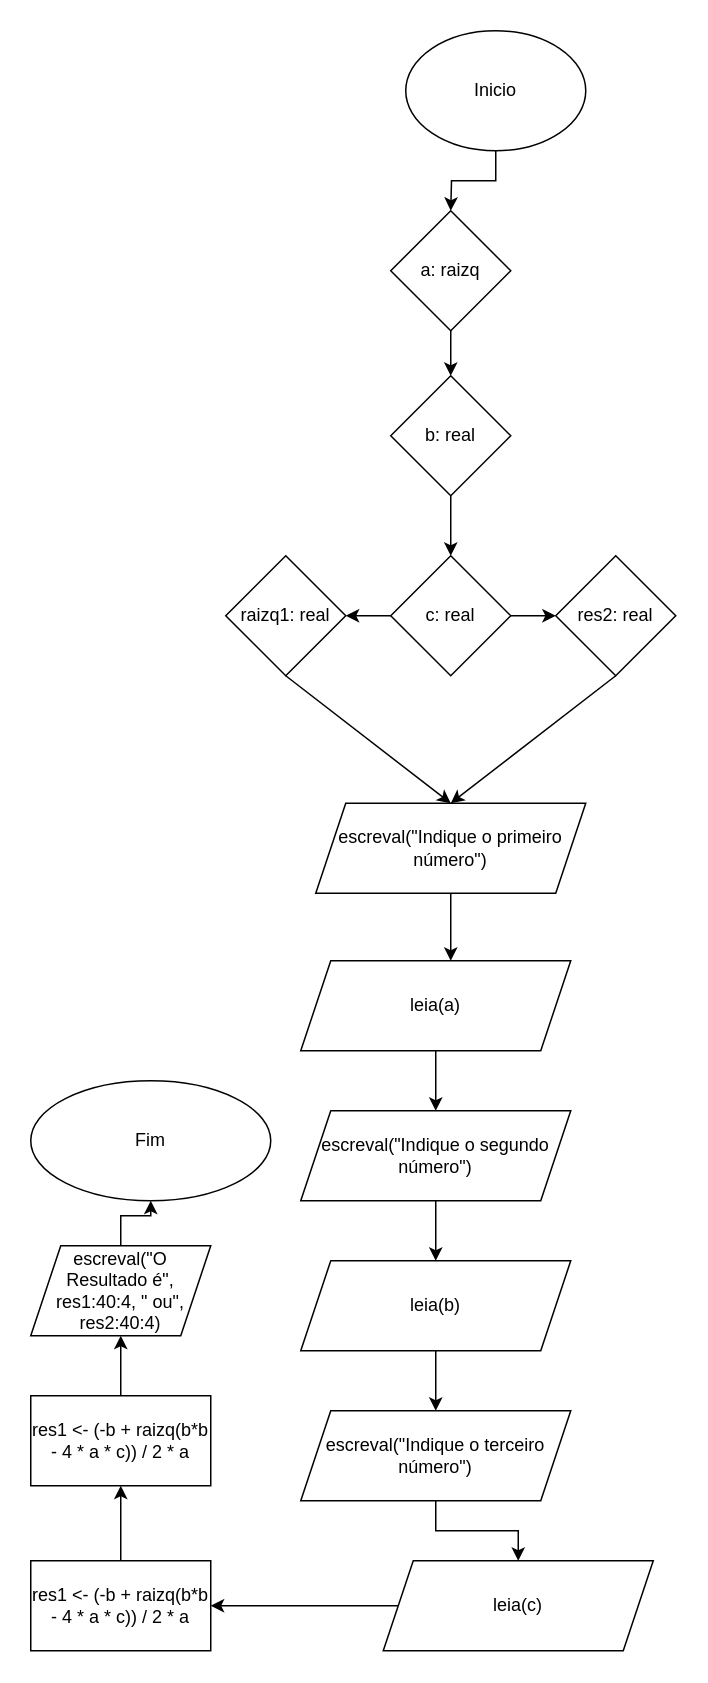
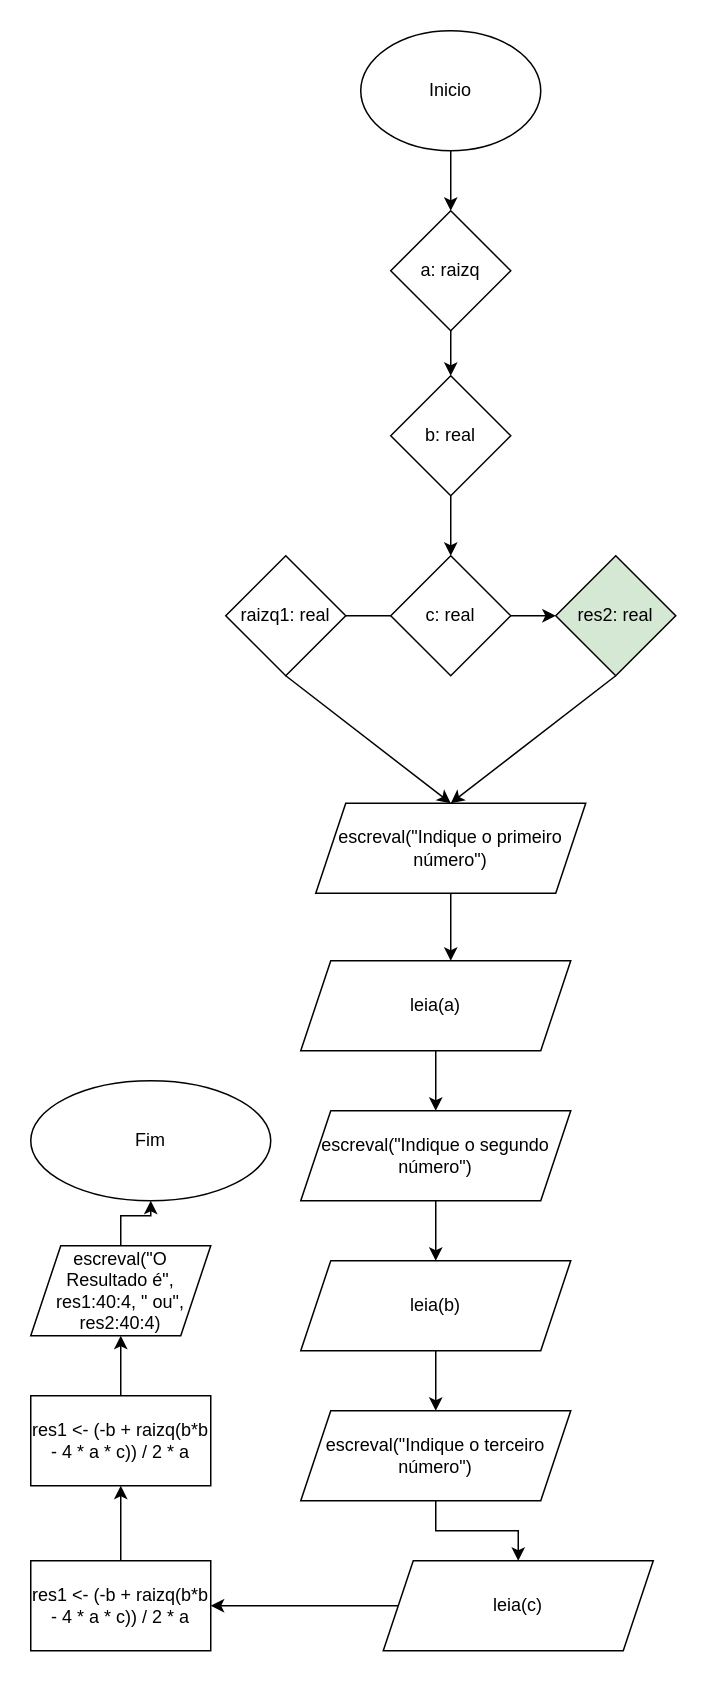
- <mxCell id="3" value="Inicio" style="ellipse;whiteSpace=wrap;html=1;" vertex="1" parent="1"><mxGeometry x="270" y="20" width="120" height="80" as="geometry" /></mxCell>
+ <mxCell id="3" value="Inicio" style="ellipse;whiteSpace=wrap;html=1;" vertex="1" parent="1"><mxGeometry x="240" y="20" width="120" height="80" as="geometry" /></mxCell>
- <mxCell id="9" style="edgeStyle=orthogonalEdgeStyle;rounded=0;orthogonalLoop=1;jettySize=auto;html=1;entryX=1;entryY=0.5;entryDx=0;entryDy=0;" edge="1" parent="1" source="10" target="12"><mxGeometry relative="1" as="geometry"><mxPoint x="220" y="410" as="targetPoint" /></mxGeometry></mxCell>
+ <mxCell id="9" style="edgeStyle=orthogonalEdgeStyle;rounded=0;orthogonalLoop=1;jettySize=auto;html=1;entryX=1;entryY=0.5;entryDx=0;entryDy=0;endArrow=none;" edge="1" parent="1" source="10" target="12"><mxGeometry relative="1" as="geometry"><mxPoint x="220" y="410" as="targetPoint" /></mxGeometry></mxCell>
- <mxCell id="11" value="res2: real" style="rhombus;whiteSpace=wrap;html=1;" vertex="1" parent="1"><mxGeometry x="370" y="370" width="80" height="80" as="geometry" /></mxCell>
+ <mxCell id="11" value="res2: real" style="rhombus;whiteSpace=wrap;html=1;fillColor=#d5e8d4;" vertex="1" parent="1"><mxGeometry x="370" y="370" width="80" height="80" as="geometry" /></mxCell>
